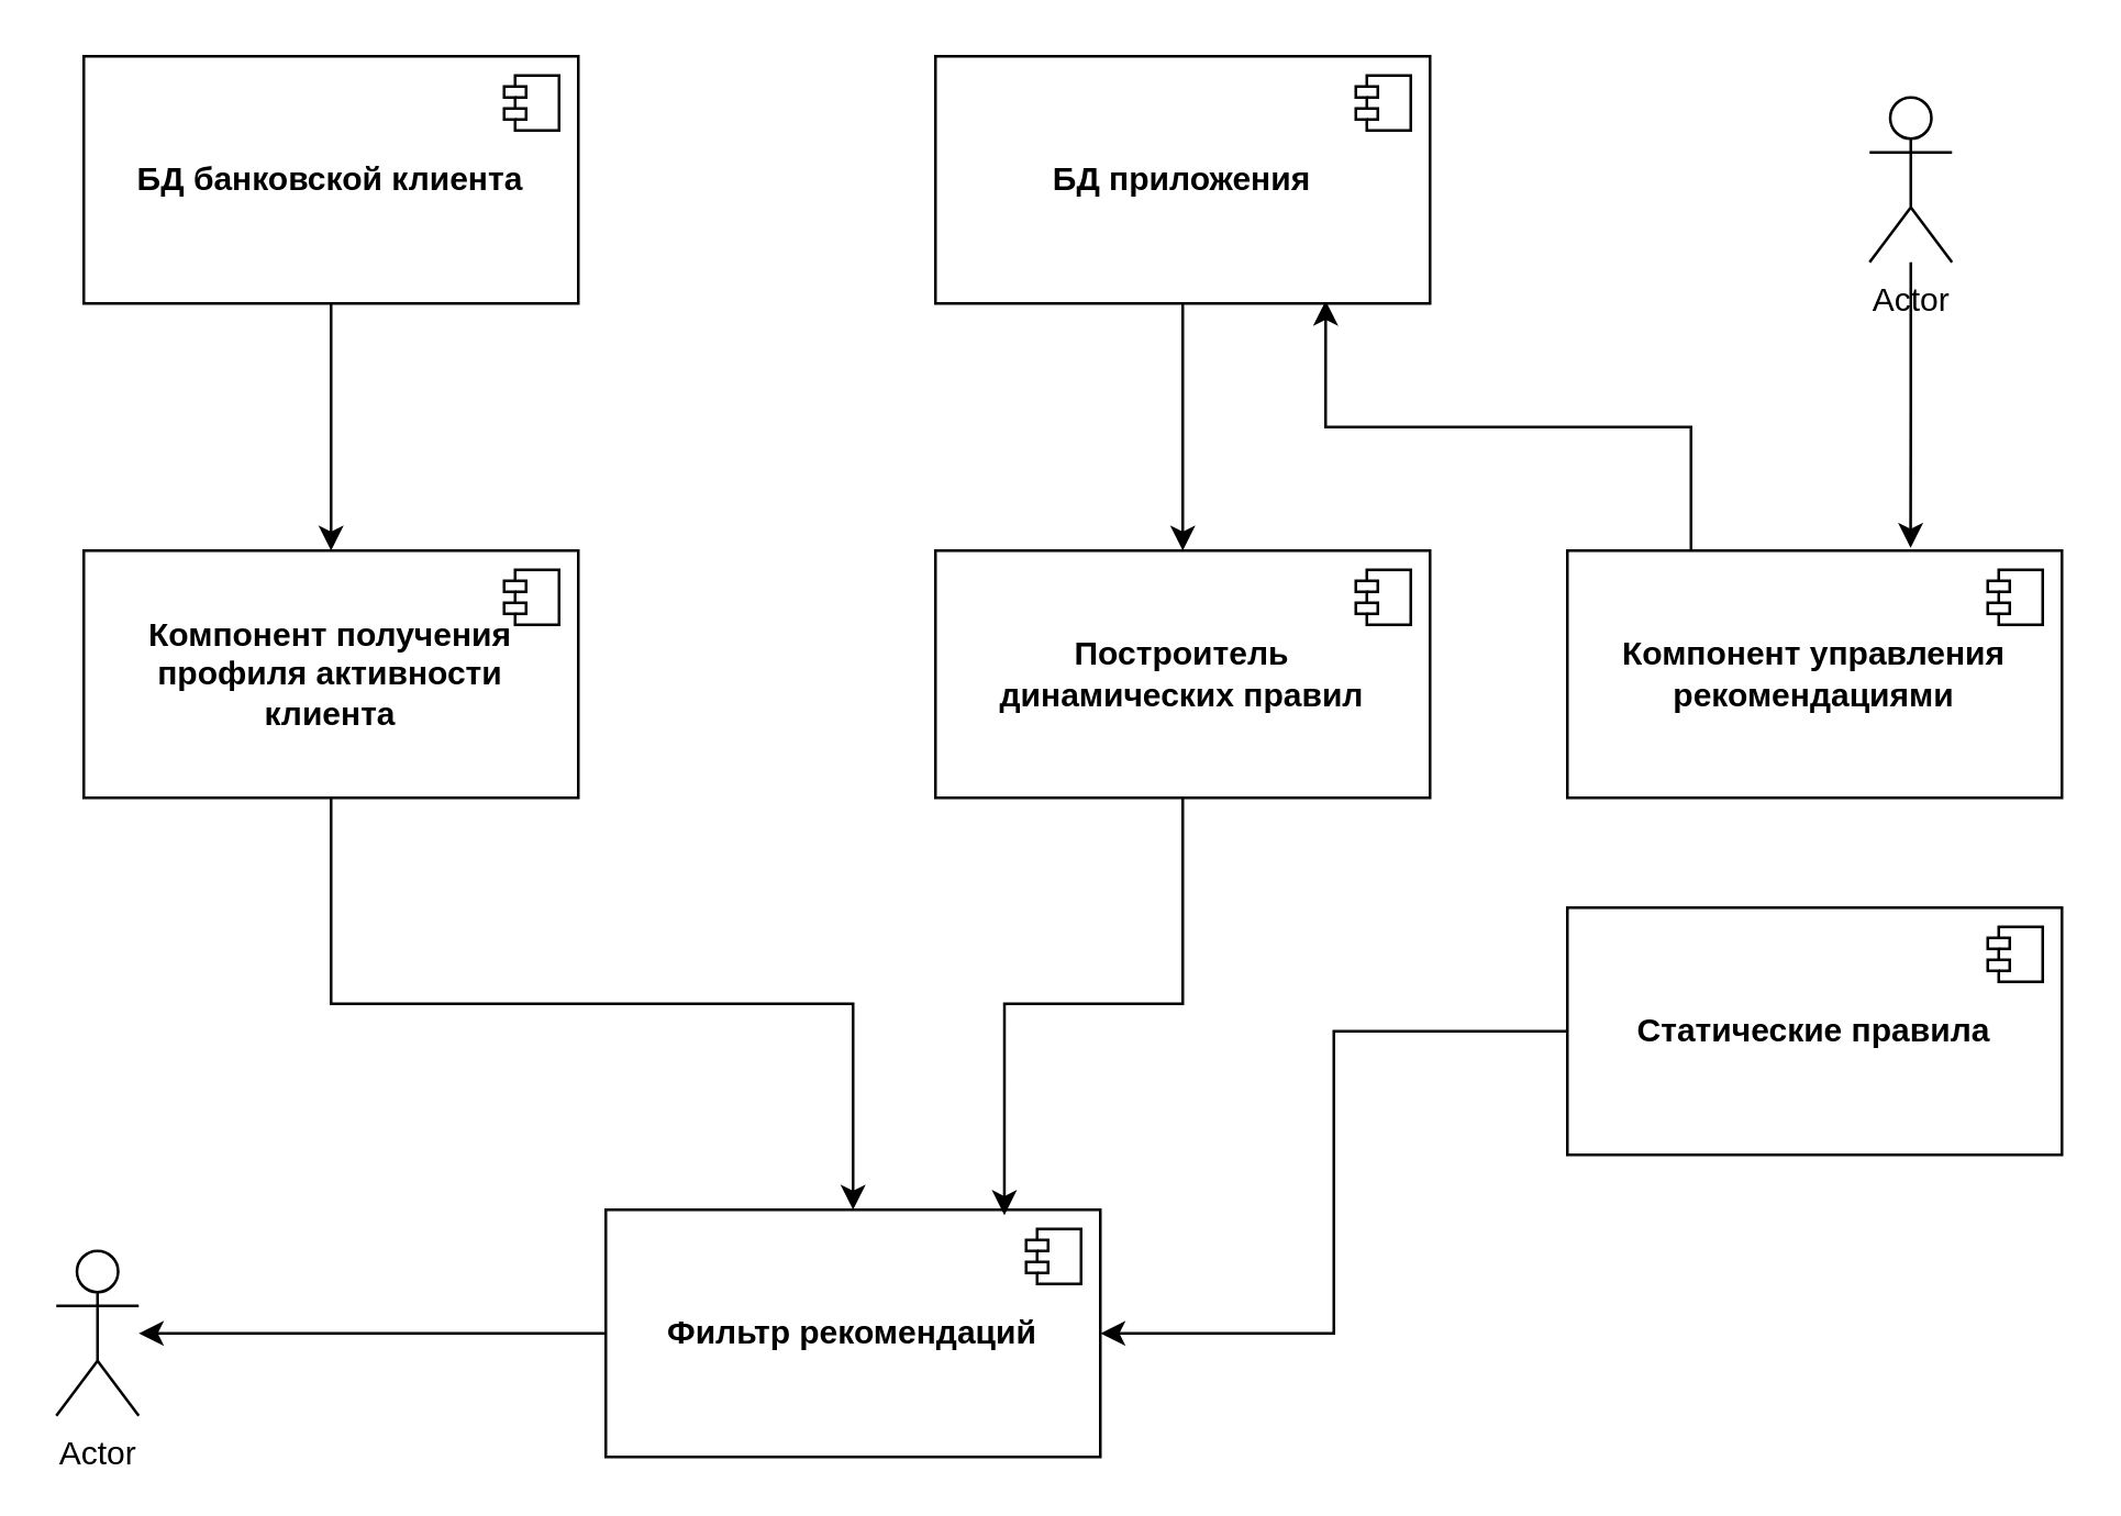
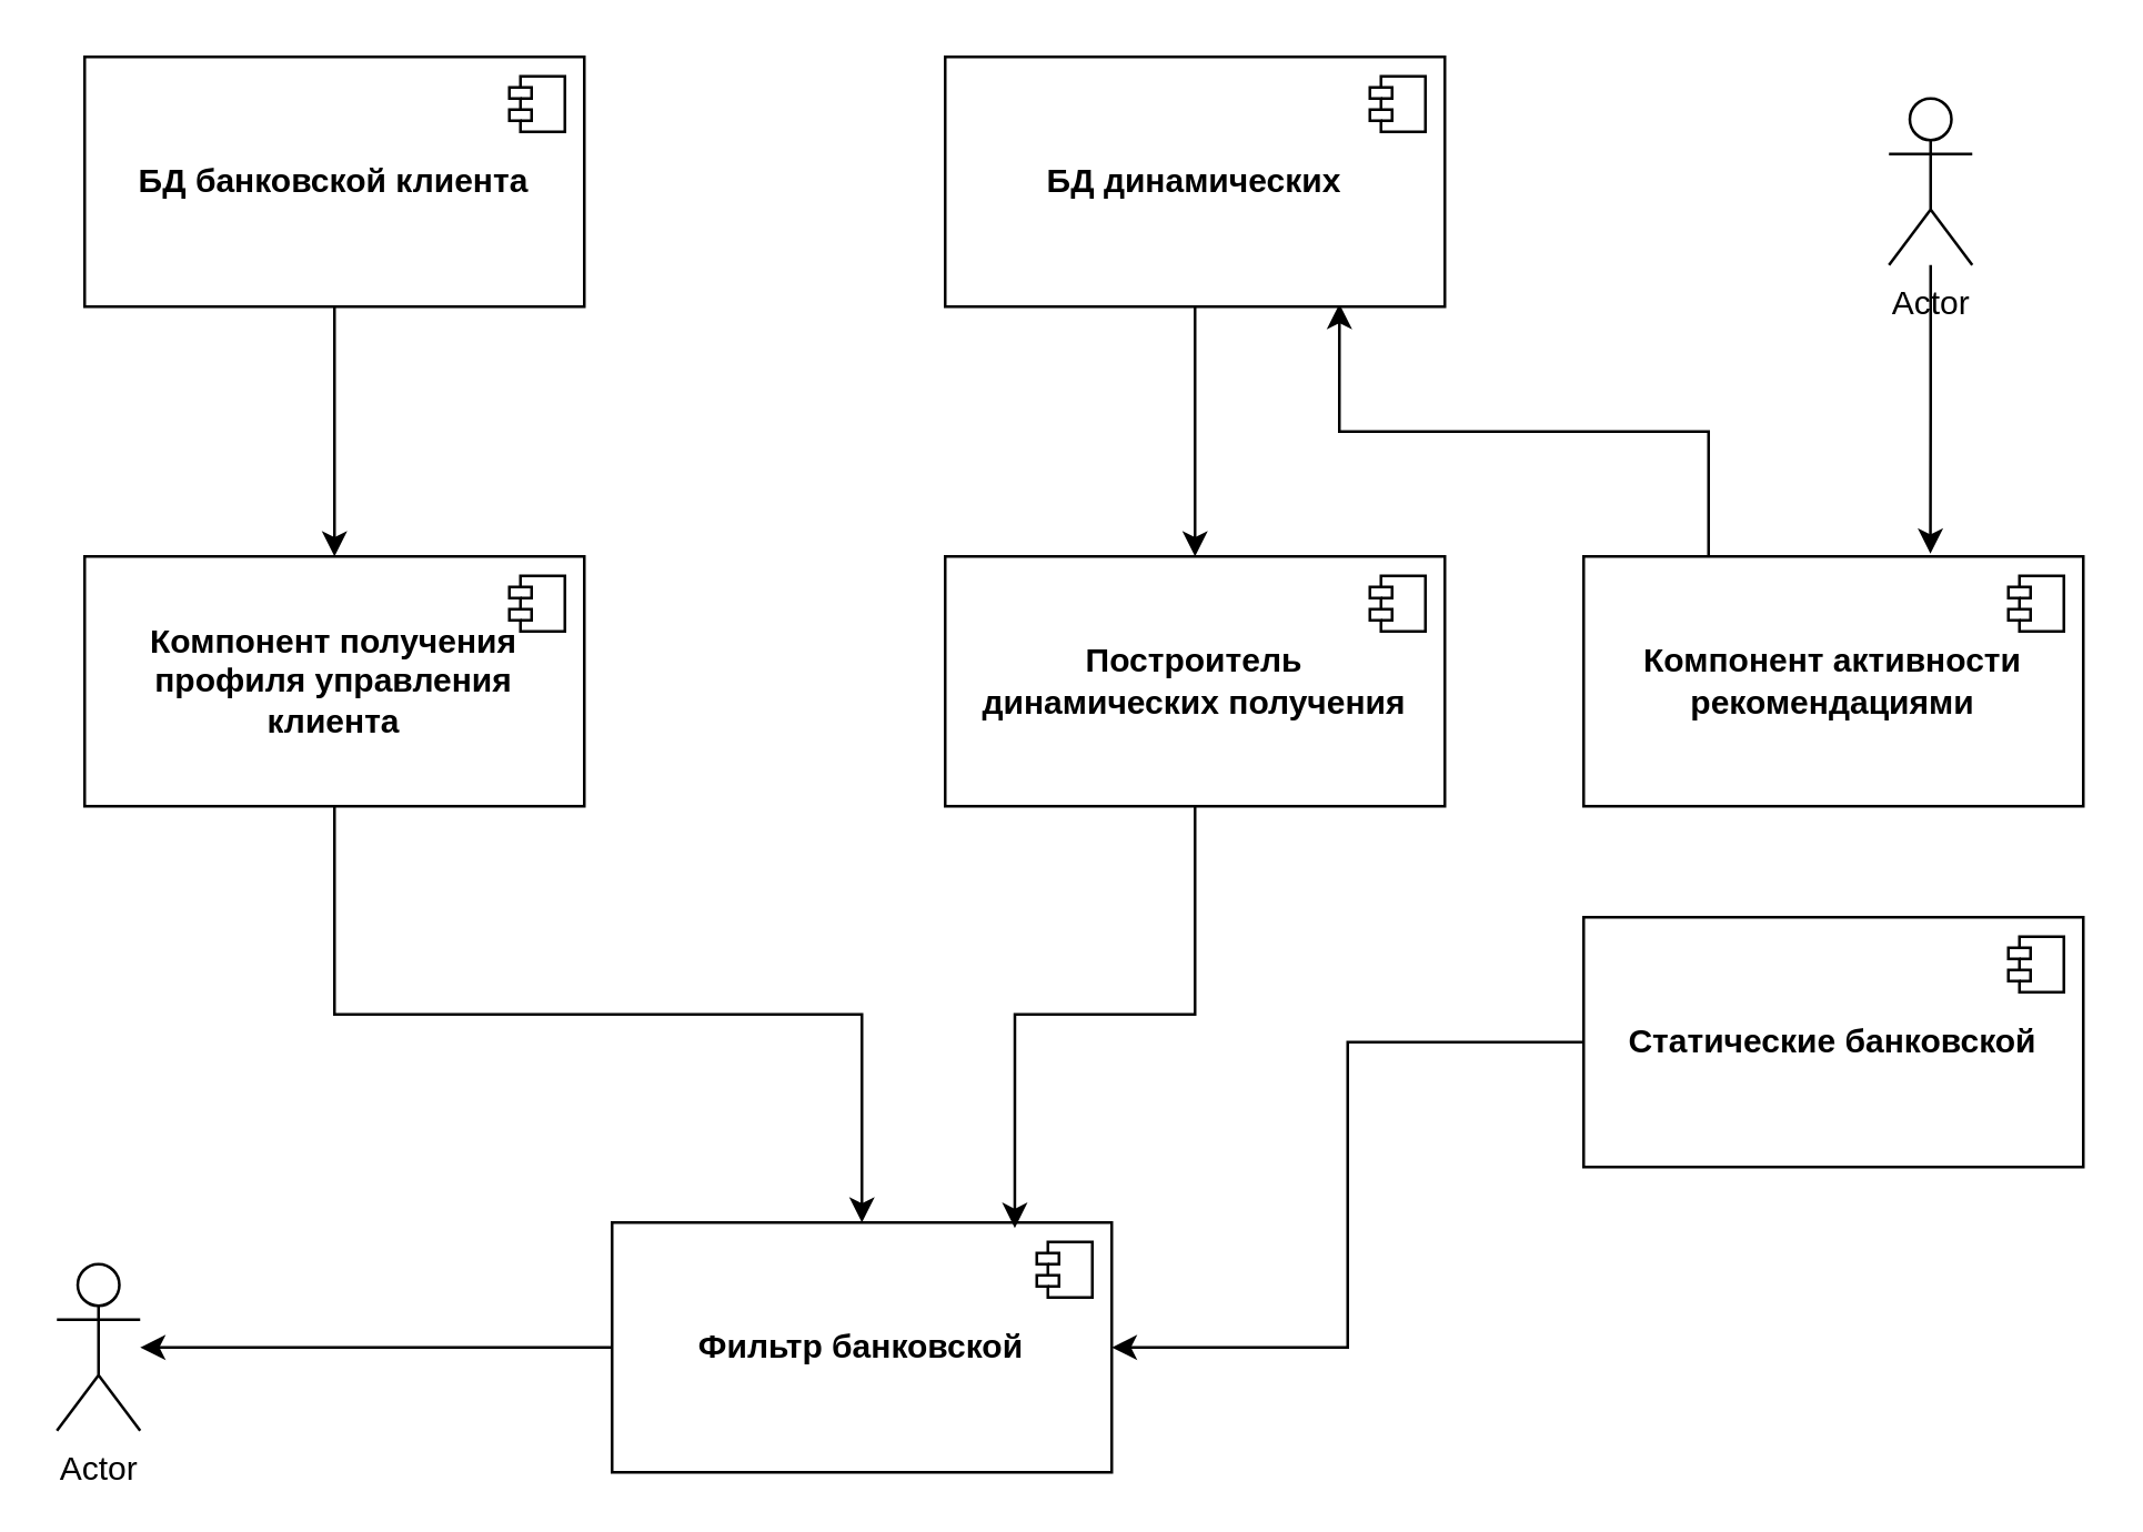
- <mxCell id="7" value="&lt;b&gt;БД приложения&lt;/b&gt;" style="html=1;dropTarget=0;whiteSpace=wrap;" vertex="1" parent="1"><mxGeometry x="340" y="20" width="180" height="90" as="geometry" /></mxCell>
+ <mxCell id="7" value="&lt;b&gt;БД динамических&lt;/b&gt;" style="html=1;dropTarget=0;whiteSpace=wrap;" vertex="1" parent="1"><mxGeometry x="340" y="20" width="180" height="90" as="geometry" /></mxCell>
- <mxCell id="10" value="&lt;b&gt;Компонент получения&lt;br&gt;профиля активности&lt;/b&gt;&lt;div&gt;&lt;b&gt;клиента&lt;/b&gt;&lt;/div&gt;" style="html=1;dropTarget=0;whiteSpace=wrap;" vertex="1" parent="1"><mxGeometry x="30" y="200" width="180" height="90" as="geometry" /></mxCell>
+ <mxCell id="10" value="&lt;b&gt;Компонент получения&lt;br&gt;профиля управления&lt;/b&gt;&lt;div&gt;&lt;b&gt;клиента&lt;/b&gt;&lt;/div&gt;" style="html=1;dropTarget=0;whiteSpace=wrap;" vertex="1" parent="1"><mxGeometry x="30" y="200" width="180" height="90" as="geometry" /></mxCell>
- <mxCell id="14" value="&lt;b&gt;Построитель&lt;br&gt;динамических правил&lt;/b&gt;" style="html=1;dropTarget=0;whiteSpace=wrap;" vertex="1" parent="1"><mxGeometry x="340" y="200" width="180" height="90" as="geometry" /></mxCell>
+ <mxCell id="14" value="&lt;b&gt;Построитель&lt;br&gt;динамических получения&lt;/b&gt;" style="html=1;dropTarget=0;whiteSpace=wrap;" vertex="1" parent="1"><mxGeometry x="340" y="200" width="180" height="90" as="geometry" /></mxCell>
- <mxCell id="12" value="&lt;b&gt;Компонент управления&lt;br&gt;рекомендациями&lt;/b&gt;" style="html=1;dropTarget=0;whiteSpace=wrap;" vertex="1" parent="1"><mxGeometry x="570" y="200" width="180" height="90" as="geometry" /></mxCell>
+ <mxCell id="12" value="&lt;b&gt;Компонент активности&lt;br&gt;рекомендациями&lt;/b&gt;" style="html=1;dropTarget=0;whiteSpace=wrap;" vertex="1" parent="1"><mxGeometry x="570" y="200" width="180" height="90" as="geometry" /></mxCell>
- <mxCell id="17" value="&lt;b&gt;Статические правила&lt;/b&gt;" style="html=1;dropTarget=0;whiteSpace=wrap;" vertex="1" parent="1"><mxGeometry x="570" y="330" width="180" height="90" as="geometry" /></mxCell>
+ <mxCell id="17" value="&lt;b&gt;Статические банковской&lt;/b&gt;" style="html=1;dropTarget=0;whiteSpace=wrap;" vertex="1" parent="1"><mxGeometry x="570" y="330" width="180" height="90" as="geometry" /></mxCell>
- <mxCell id="19" value="&lt;b&gt;Фильтр рекомендаций&lt;/b&gt;" style="html=1;dropTarget=0;whiteSpace=wrap;" vertex="1" parent="1"><mxGeometry x="220" y="440" width="180" height="90" as="geometry" /></mxCell>
+ <mxCell id="19" value="&lt;b&gt;Фильтр банковской&lt;/b&gt;" style="html=1;dropTarget=0;whiteSpace=wrap;" vertex="1" parent="1"><mxGeometry x="220" y="440" width="180" height="90" as="geometry" /></mxCell>
